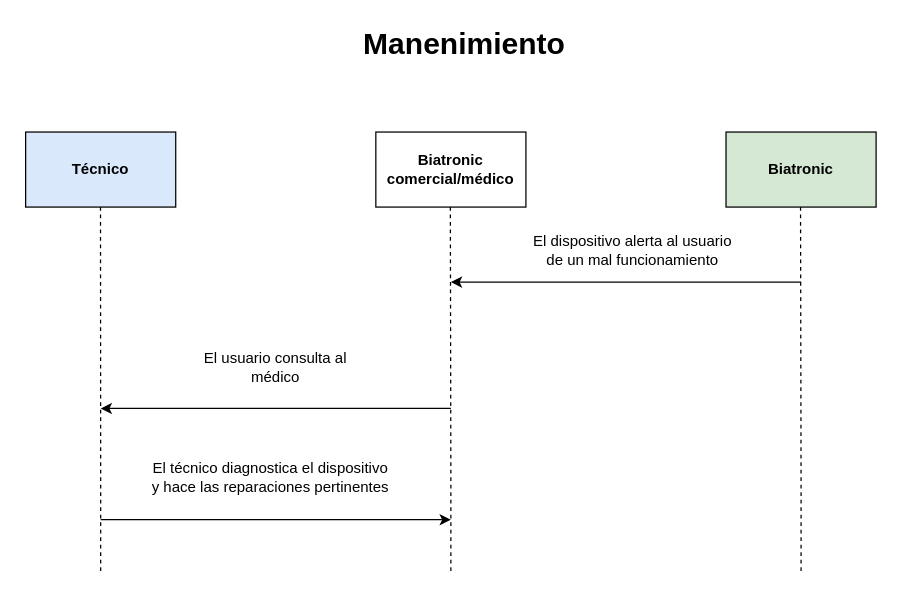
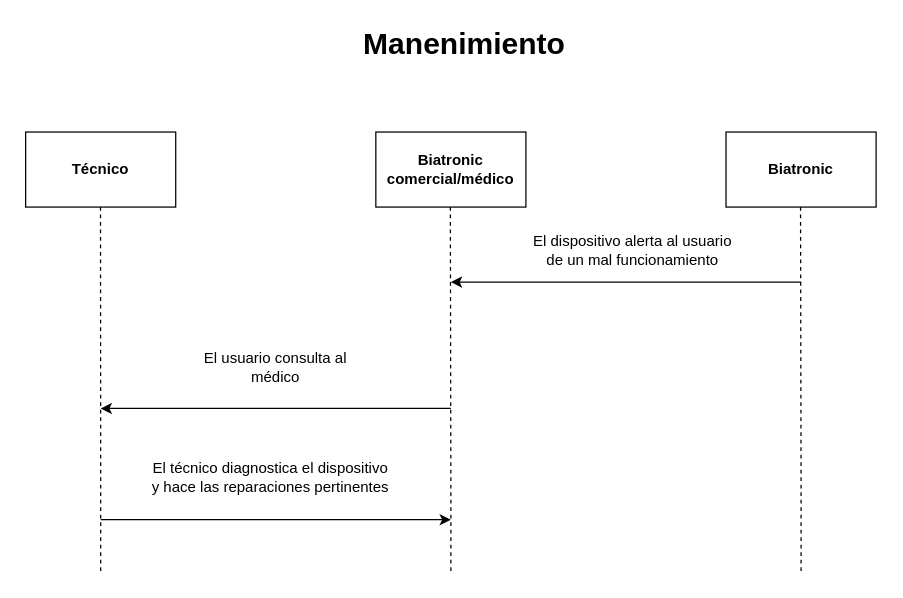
- <mxCell id="2" value="&lt;b&gt;Técnico&lt;/b&gt;" style="rounded=0;whiteSpace=wrap;html=1;fillColor=#dae8fc;" vertex="1" parent="1"><mxGeometry x="20" y="105" width="120" height="60" as="geometry" /></mxCell>
+ <mxCell id="2" value="&lt;b&gt;Técnico&lt;/b&gt;" style="rounded=0;whiteSpace=wrap;html=1;" vertex="1" parent="1"><mxGeometry x="20" y="105" width="120" height="60" as="geometry" /></mxCell>
- <mxCell id="4" value="&lt;b&gt;Biatronic&lt;/b&gt;" style="rounded=0;whiteSpace=wrap;html=1;fillColor=#d5e8d4;" vertex="1" parent="1"><mxGeometry x="580" y="105" width="120" height="60" as="geometry" /></mxCell>
+ <mxCell id="4" value="&lt;b&gt;Biatronic&lt;/b&gt;" style="rounded=0;whiteSpace=wrap;html=1;" vertex="1" parent="1"><mxGeometry x="580" y="105" width="120" height="60" as="geometry" /></mxCell>
